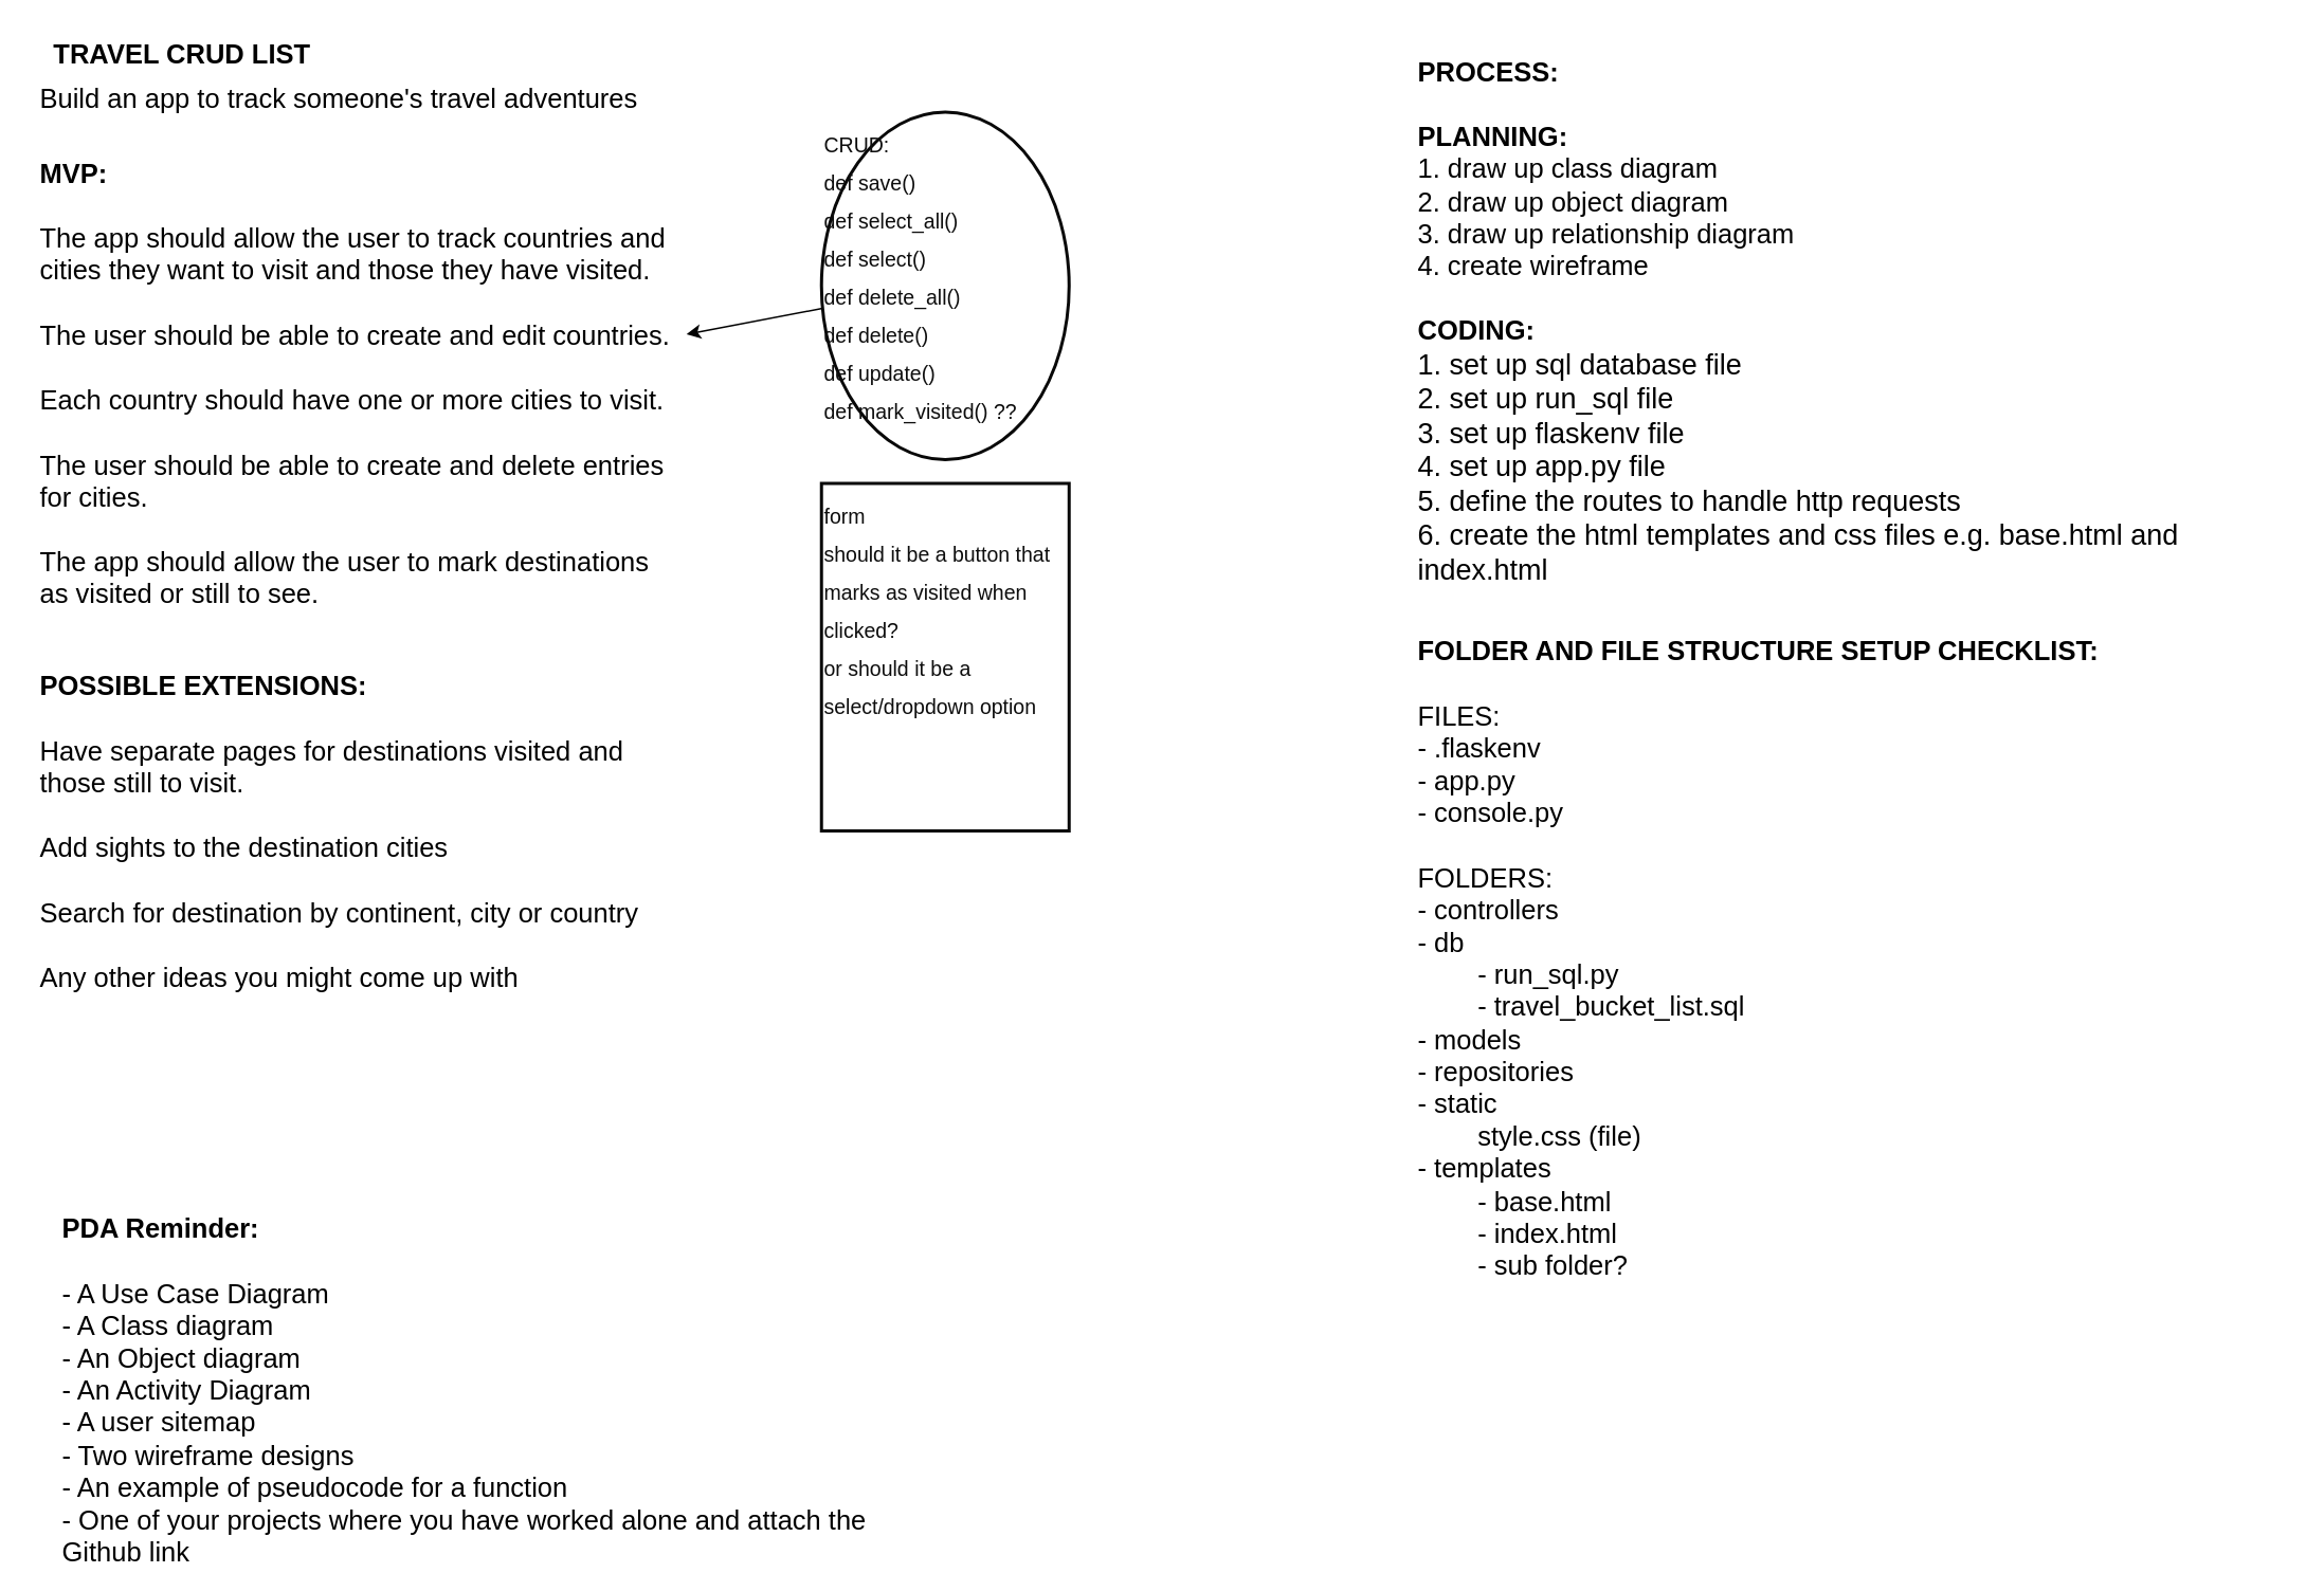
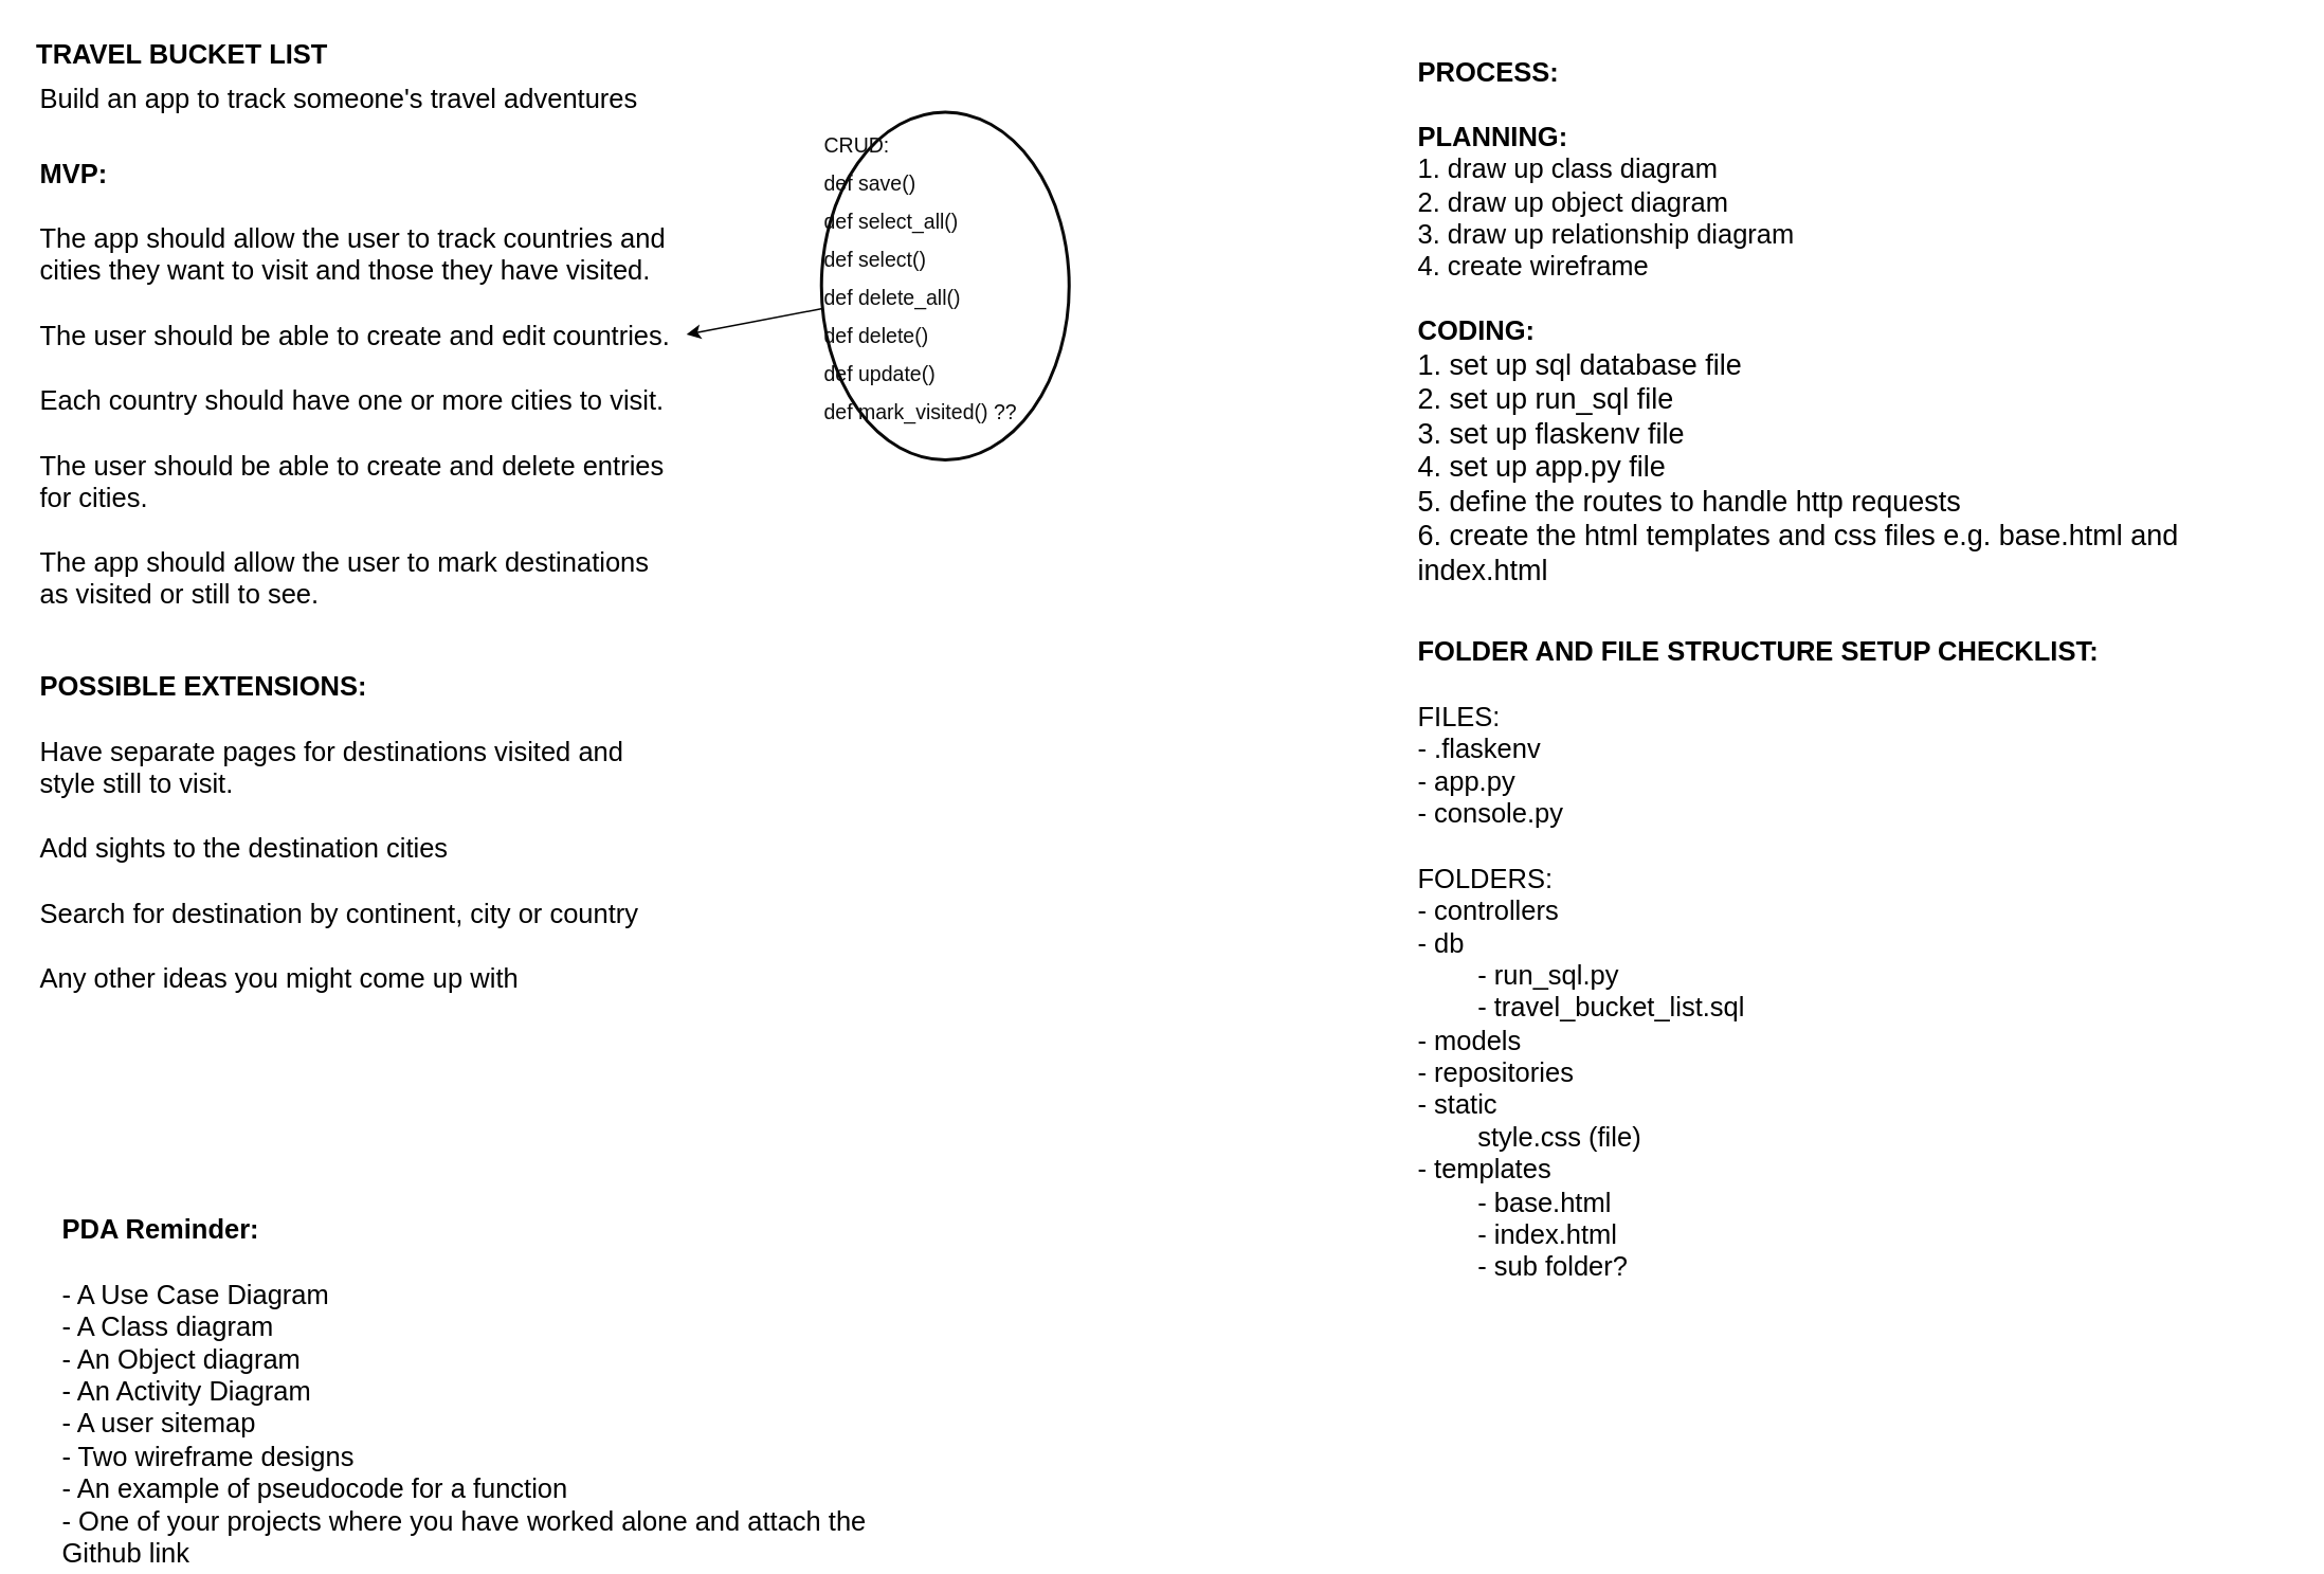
- <mxCell id="3" value="&lt;font color=&quot;#000000&quot; style=&quot;font-size: 17px;&quot;&gt;TRAVEL CRUD LIST&lt;/font&gt;" style="text;strokeColor=none;align=center;fillColor=none;html=1;verticalAlign=middle;whiteSpace=wrap;rounded=0;fontStyle=1" parent="2" vertex="1"><mxGeometry width="189.24" height="30" as="geometry" /></mxCell>
+ <mxCell id="3" value="&lt;font color=&quot;#000000&quot; style=&quot;font-size: 17px;&quot;&gt;TRAVEL BUCKET LIST&lt;/font&gt;" style="text;strokeColor=none;align=center;fillColor=none;html=1;verticalAlign=middle;whiteSpace=wrap;rounded=0;fontStyle=1" parent="2" vertex="1"><mxGeometry width="189.24" height="30" as="geometry" /></mxCell>
- <mxCell id="12" value="&lt;font style=&quot;font-size: 13px;&quot;&gt;form&lt;br&gt;should it be a button that marks as visited when clicked?&lt;br&gt;or should it be a select/dropdown option&lt;br&gt;&lt;/font&gt;" style="whiteSpace=wrap;html=1;strokeColor=#080808;strokeWidth=2;fontSize=20;fontColor=#0D0D0D;fillColor=#FFFFFF;gradientColor=none;align=left;verticalAlign=top;" vertex="1" parent="1"><mxGeometry x="517" y="304" width="156" height="219" as="geometry" /></mxCell>
- <mxCell id="6" value="&lt;b&gt;POSSIBLE EXTENSIONS:&lt;/b&gt;&lt;br&gt;&lt;br&gt;Have separate pages for destinations visited and those still to visit.&lt;br&gt;&lt;br&gt;Add sights to the destination cities&lt;br&gt;&lt;br&gt;Search for destination by continent, city or country&lt;br&gt;&lt;br&gt;Any other ideas you might come up with" style="text;strokeColor=none;align=left;fillColor=none;html=1;verticalAlign=top;whiteSpace=wrap;rounded=0;fontSize=17;fontColor=#000000;" parent="2" vertex="1"><mxGeometry x="3" y="396" width="403" height="332" as="geometry" /></mxCell>
+ <mxCell id="6" value="&lt;b&gt;POSSIBLE EXTENSIONS:&lt;/b&gt;&lt;br&gt;&lt;br&gt;Have separate pages for destinations visited and style still to visit.&lt;br&gt;&lt;br&gt;Add sights to the destination cities&lt;br&gt;&lt;br&gt;Search for destination by continent, city or country&lt;br&gt;&lt;br&gt;Any other ideas you might come up with" style="text;strokeColor=none;align=left;fillColor=none;html=1;verticalAlign=top;whiteSpace=wrap;rounded=0;fontSize=17;fontColor=#000000;" parent="2" vertex="1"><mxGeometry x="3" y="396" width="403" height="332" as="geometry" /></mxCell>
